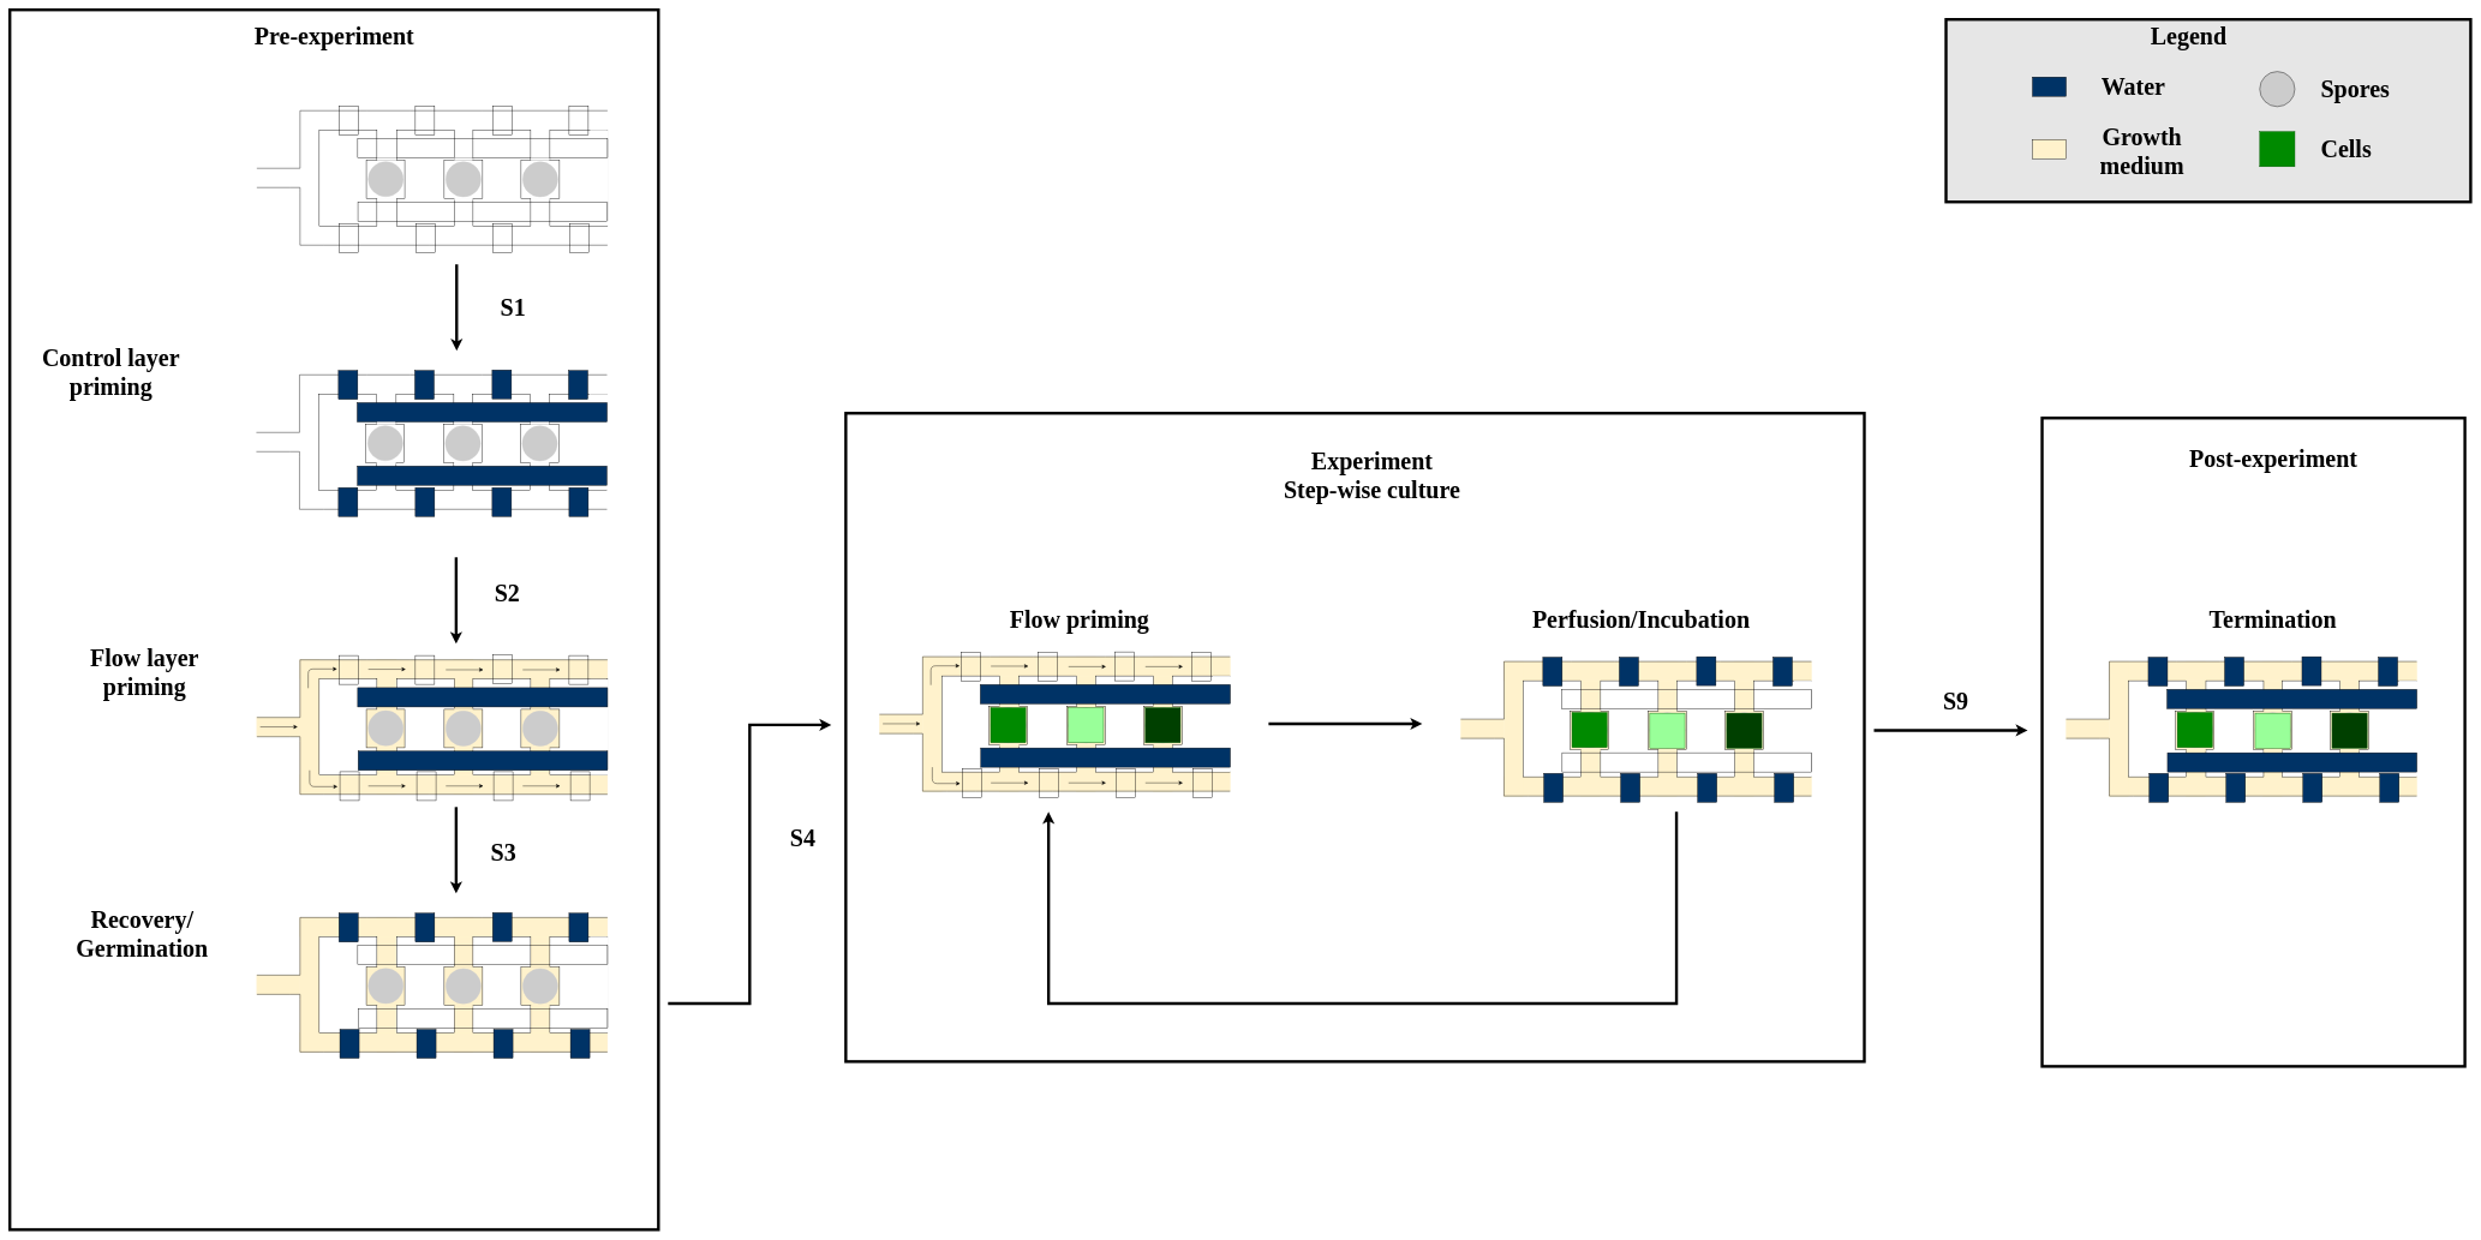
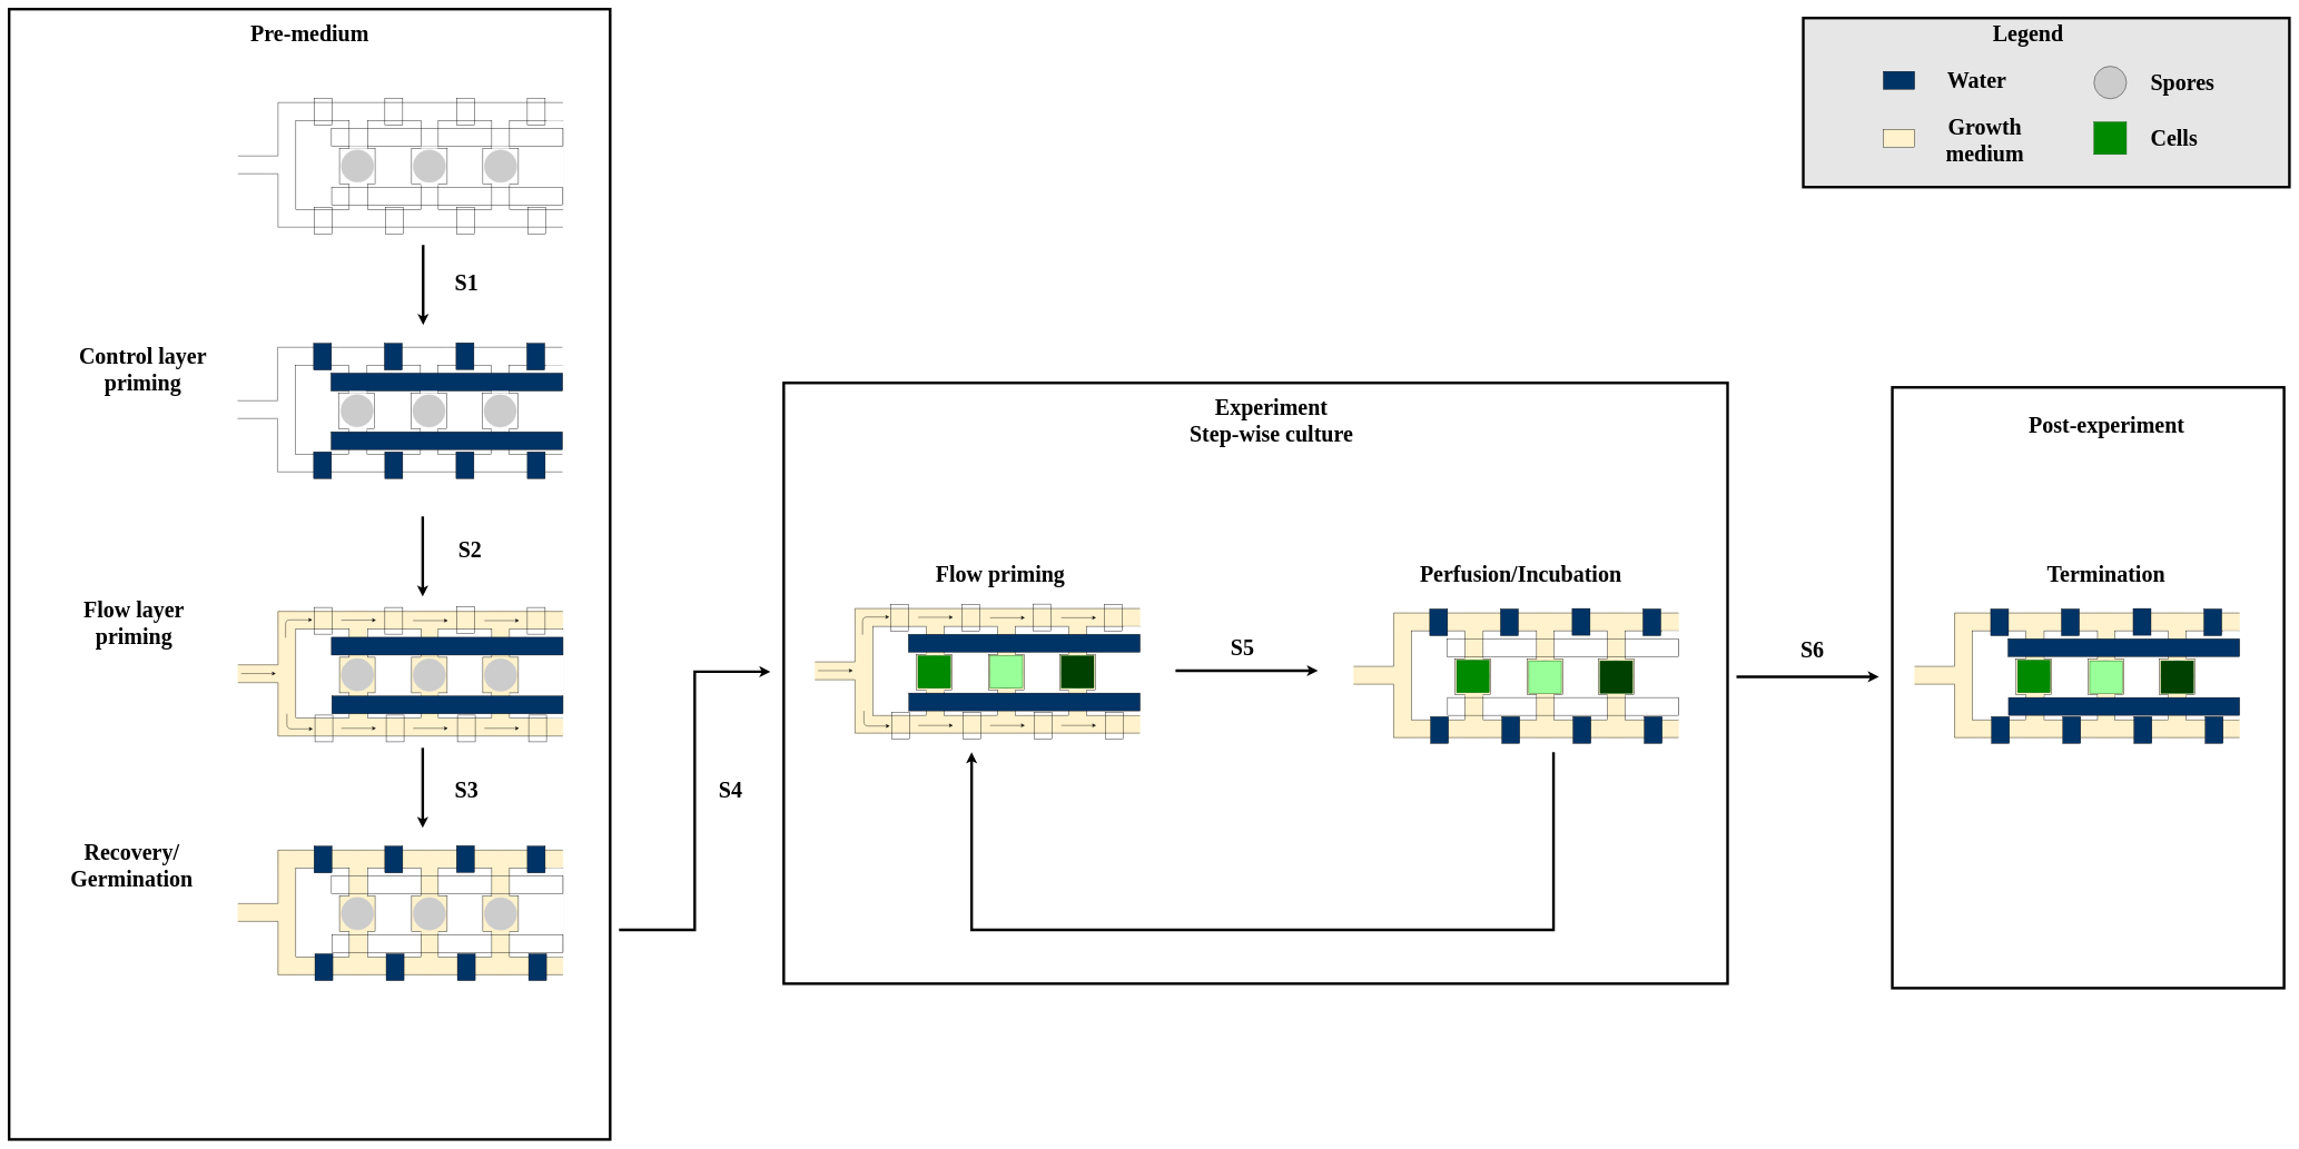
- <mxCell id="290" value="&lt;font style=&quot;font-size: 50px;&quot;&gt;&lt;b style=&quot;font-size: 50px;&quot;&gt;&lt;font style=&quot;font-size: 50px;&quot;&gt;Pre-experiment&lt;br style=&quot;font-size: 50px;&quot;&gt;&lt;/font&gt;&lt;/b&gt;&lt;/font&gt;" style="text;html=1;align=center;verticalAlign=middle;resizable=0;points=[];autosize=1;fontFamily=Georgia;fontSize=50;" parent="1" vertex="1"><mxGeometry x="485" y="40" width="420" height="70" as="geometry" /></mxCell>
+ <mxCell id="290" value="&lt;font style=&quot;font-size: 50px;&quot;&gt;&lt;b style=&quot;font-size: 50px;&quot;&gt;&lt;font style=&quot;font-size: 50px;&quot;&gt;Pre-medium&lt;br style=&quot;font-size: 50px;&quot;&gt;&lt;/font&gt;&lt;/b&gt;&lt;/font&gt;" style="text;html=1;align=center;verticalAlign=middle;resizable=0;points=[];autosize=1;fontFamily=Georgia;fontSize=50;" parent="1" vertex="1"><mxGeometry x="485" y="40" width="420" height="70" as="geometry" /></mxCell>
- <mxCell id="297" value="&lt;font style=&quot;font-size: 50px;&quot;&gt;&lt;b style=&quot;font-size: 50px;&quot;&gt;&lt;font style=&quot;font-size: 50px;&quot;&gt;S1&lt;br style=&quot;font-size: 50px;&quot;&gt;&lt;/font&gt;&lt;/b&gt;&lt;/font&gt;" style="text;html=1;align=center;verticalAlign=middle;resizable=0;points=[];autosize=1;fontFamily=Georgia;fontSize=50;" parent="1" vertex="1"><mxGeometry x="1032" y="605" width="70" height="70" as="geometry" /></mxCell>
+ <mxCell id="297" value="&lt;font style=&quot;font-size: 50px;&quot;&gt;&lt;b style=&quot;font-size: 50px;&quot;&gt;&lt;font style=&quot;font-size: 50px;&quot;&gt;S1&lt;br style=&quot;font-size: 50px;&quot;&gt;&lt;/font&gt;&lt;/b&gt;&lt;/font&gt;" style="text;html=1;align=center;verticalAlign=middle;resizable=0;points=[];autosize=1;fontFamily=Georgia;fontSize=50;" parent="1" vertex="1"><mxGeometry x="1012" y="600" width="70" height="70" as="geometry" /></mxCell>
- <mxCell id="243" value="&lt;font style=&quot;font-size: 50px;&quot;&gt;&lt;b style=&quot;font-size: 50px;&quot;&gt;&lt;font style=&quot;font-size: 50px;&quot;&gt;Control layer&lt;br style=&quot;font-size: 50px;&quot;&gt;priming&lt;/font&gt;&lt;/b&gt;&lt;/font&gt;" style="text;html=1;align=center;verticalAlign=middle;resizable=0;points=[];autosize=1;fontFamily=Georgia;fontSize=50;" parent="1" vertex="1"><mxGeometry x="55" y="710" width="350" height="130" as="geometry" /></mxCell>
+ <mxCell id="243" value="&lt;font style=&quot;font-size: 50px;&quot;&gt;&lt;b style=&quot;font-size: 50px;&quot;&gt;&lt;font style=&quot;font-size: 50px;&quot;&gt;Control layer&lt;br style=&quot;font-size: 50px;&quot;&gt;priming&lt;/font&gt;&lt;/b&gt;&lt;/font&gt;" style="text;html=1;align=center;verticalAlign=middle;resizable=0;points=[];autosize=1;fontFamily=Georgia;fontSize=50;" parent="1" vertex="1"><mxGeometry x="145" y="765" width="350" height="130" as="geometry" /></mxCell>
- <mxCell id="248" value="&lt;font style=&quot;font-size: 50px;&quot;&gt;&lt;b style=&quot;font-size: 50px;&quot;&gt;&lt;font style=&quot;font-size: 50px;&quot;&gt;Experiment&lt;br style=&quot;font-size: 50px;&quot;&gt;Step-wise culture&lt;br style=&quot;font-size: 50px;&quot;&gt;&lt;/font&gt;&lt;/b&gt;&lt;/font&gt;" style="text;html=1;align=center;verticalAlign=middle;resizable=0;points=[];autosize=1;fontFamily=Georgia;fontSize=50;" parent="1" vertex="1"><mxGeometry x="2625" y="924" width="460" height="130" as="geometry" /></mxCell>
+ <mxCell id="248" value="&lt;font style=&quot;font-size: 50px;&quot;&gt;&lt;b style=&quot;font-size: 50px;&quot;&gt;&lt;font style=&quot;font-size: 50px;&quot;&gt;Experiment&lt;br style=&quot;font-size: 50px;&quot;&gt;Step-wise culture&lt;br style=&quot;font-size: 50px;&quot;&gt;&lt;/font&gt;&lt;/b&gt;&lt;/font&gt;" style="text;html=1;align=center;verticalAlign=middle;resizable=0;points=[];autosize=1;fontFamily=Georgia;fontSize=50;" parent="1" vertex="1"><mxGeometry x="2625" y="879" width="460" height="130" as="geometry" /></mxCell>
+ <mxCell id="295" value="&lt;font style=&quot;font-size: 50px;&quot;&gt;&lt;b style=&quot;font-size: 50px;&quot;&gt;&lt;font style=&quot;font-size: 50px;&quot;&gt;S5&lt;br style=&quot;font-size: 50px;&quot;&gt;&lt;/font&gt;&lt;/b&gt;&lt;/font&gt;" style="text;html=1;align=center;verticalAlign=middle;resizable=0;points=[];autosize=1;fontFamily=Georgia;fontSize=50;" parent="1" vertex="1"><mxGeometry x="2750" y="1418" width="80" height="70" as="geometry" /></mxCell>
- <mxCell id="296" value="&lt;font style=&quot;font-size: 50px;&quot;&gt;&lt;b style=&quot;font-size: 50px;&quot;&gt;&lt;font style=&quot;font-size: 50px;&quot;&gt;S9&lt;br style=&quot;font-size: 50px;&quot;&gt;&lt;/font&gt;&lt;/b&gt;&lt;/font&gt;" style="text;html=1;align=center;verticalAlign=middle;resizable=0;points=[];autosize=1;fontFamily=Georgia;fontSize=50;" parent="1" vertex="1"><mxGeometry x="4030" y="1423" width="80" height="70" as="geometry" /></mxCell>
+ <mxCell id="296" value="&lt;font style=&quot;font-size: 50px;&quot;&gt;&lt;b style=&quot;font-size: 50px;&quot;&gt;&lt;font style=&quot;font-size: 50px;&quot;&gt;S6&lt;br style=&quot;font-size: 50px;&quot;&gt;&lt;/font&gt;&lt;/b&gt;&lt;/font&gt;" style="text;html=1;align=center;verticalAlign=middle;resizable=0;points=[];autosize=1;fontFamily=Georgia;fontSize=50;" parent="1" vertex="1"><mxGeometry x="4030" y="1423" width="80" height="70" as="geometry" /></mxCell>
- <mxCell id="294" value="&lt;font style=&quot;font-size: 50px;&quot;&gt;&lt;b style=&quot;font-size: 50px;&quot;&gt;&lt;font style=&quot;font-size: 50px;&quot;&gt;S4&lt;br style=&quot;font-size: 50px;&quot;&gt;&lt;/font&gt;&lt;/b&gt;&lt;/font&gt;" style="text;html=1;align=center;verticalAlign=middle;resizable=0;points=[];autosize=1;fontFamily=Georgia;fontSize=50;" parent="1" vertex="1"><mxGeometry x="1630" y="1710" width="80" height="70" as="geometry" /></mxCell>
+ <mxCell id="294" value="&lt;font style=&quot;font-size: 50px;&quot;&gt;&lt;b style=&quot;font-size: 50px;&quot;&gt;&lt;font style=&quot;font-size: 50px;&quot;&gt;S4&lt;br style=&quot;font-size: 50px;&quot;&gt;&lt;/font&gt;&lt;/b&gt;&lt;/font&gt;" style="text;html=1;align=center;verticalAlign=middle;resizable=0;points=[];autosize=1;fontFamily=Georgia;fontSize=50;" parent="1" vertex="1"><mxGeometry x="1600" y="1740" width="80" height="70" as="geometry" /></mxCell>
